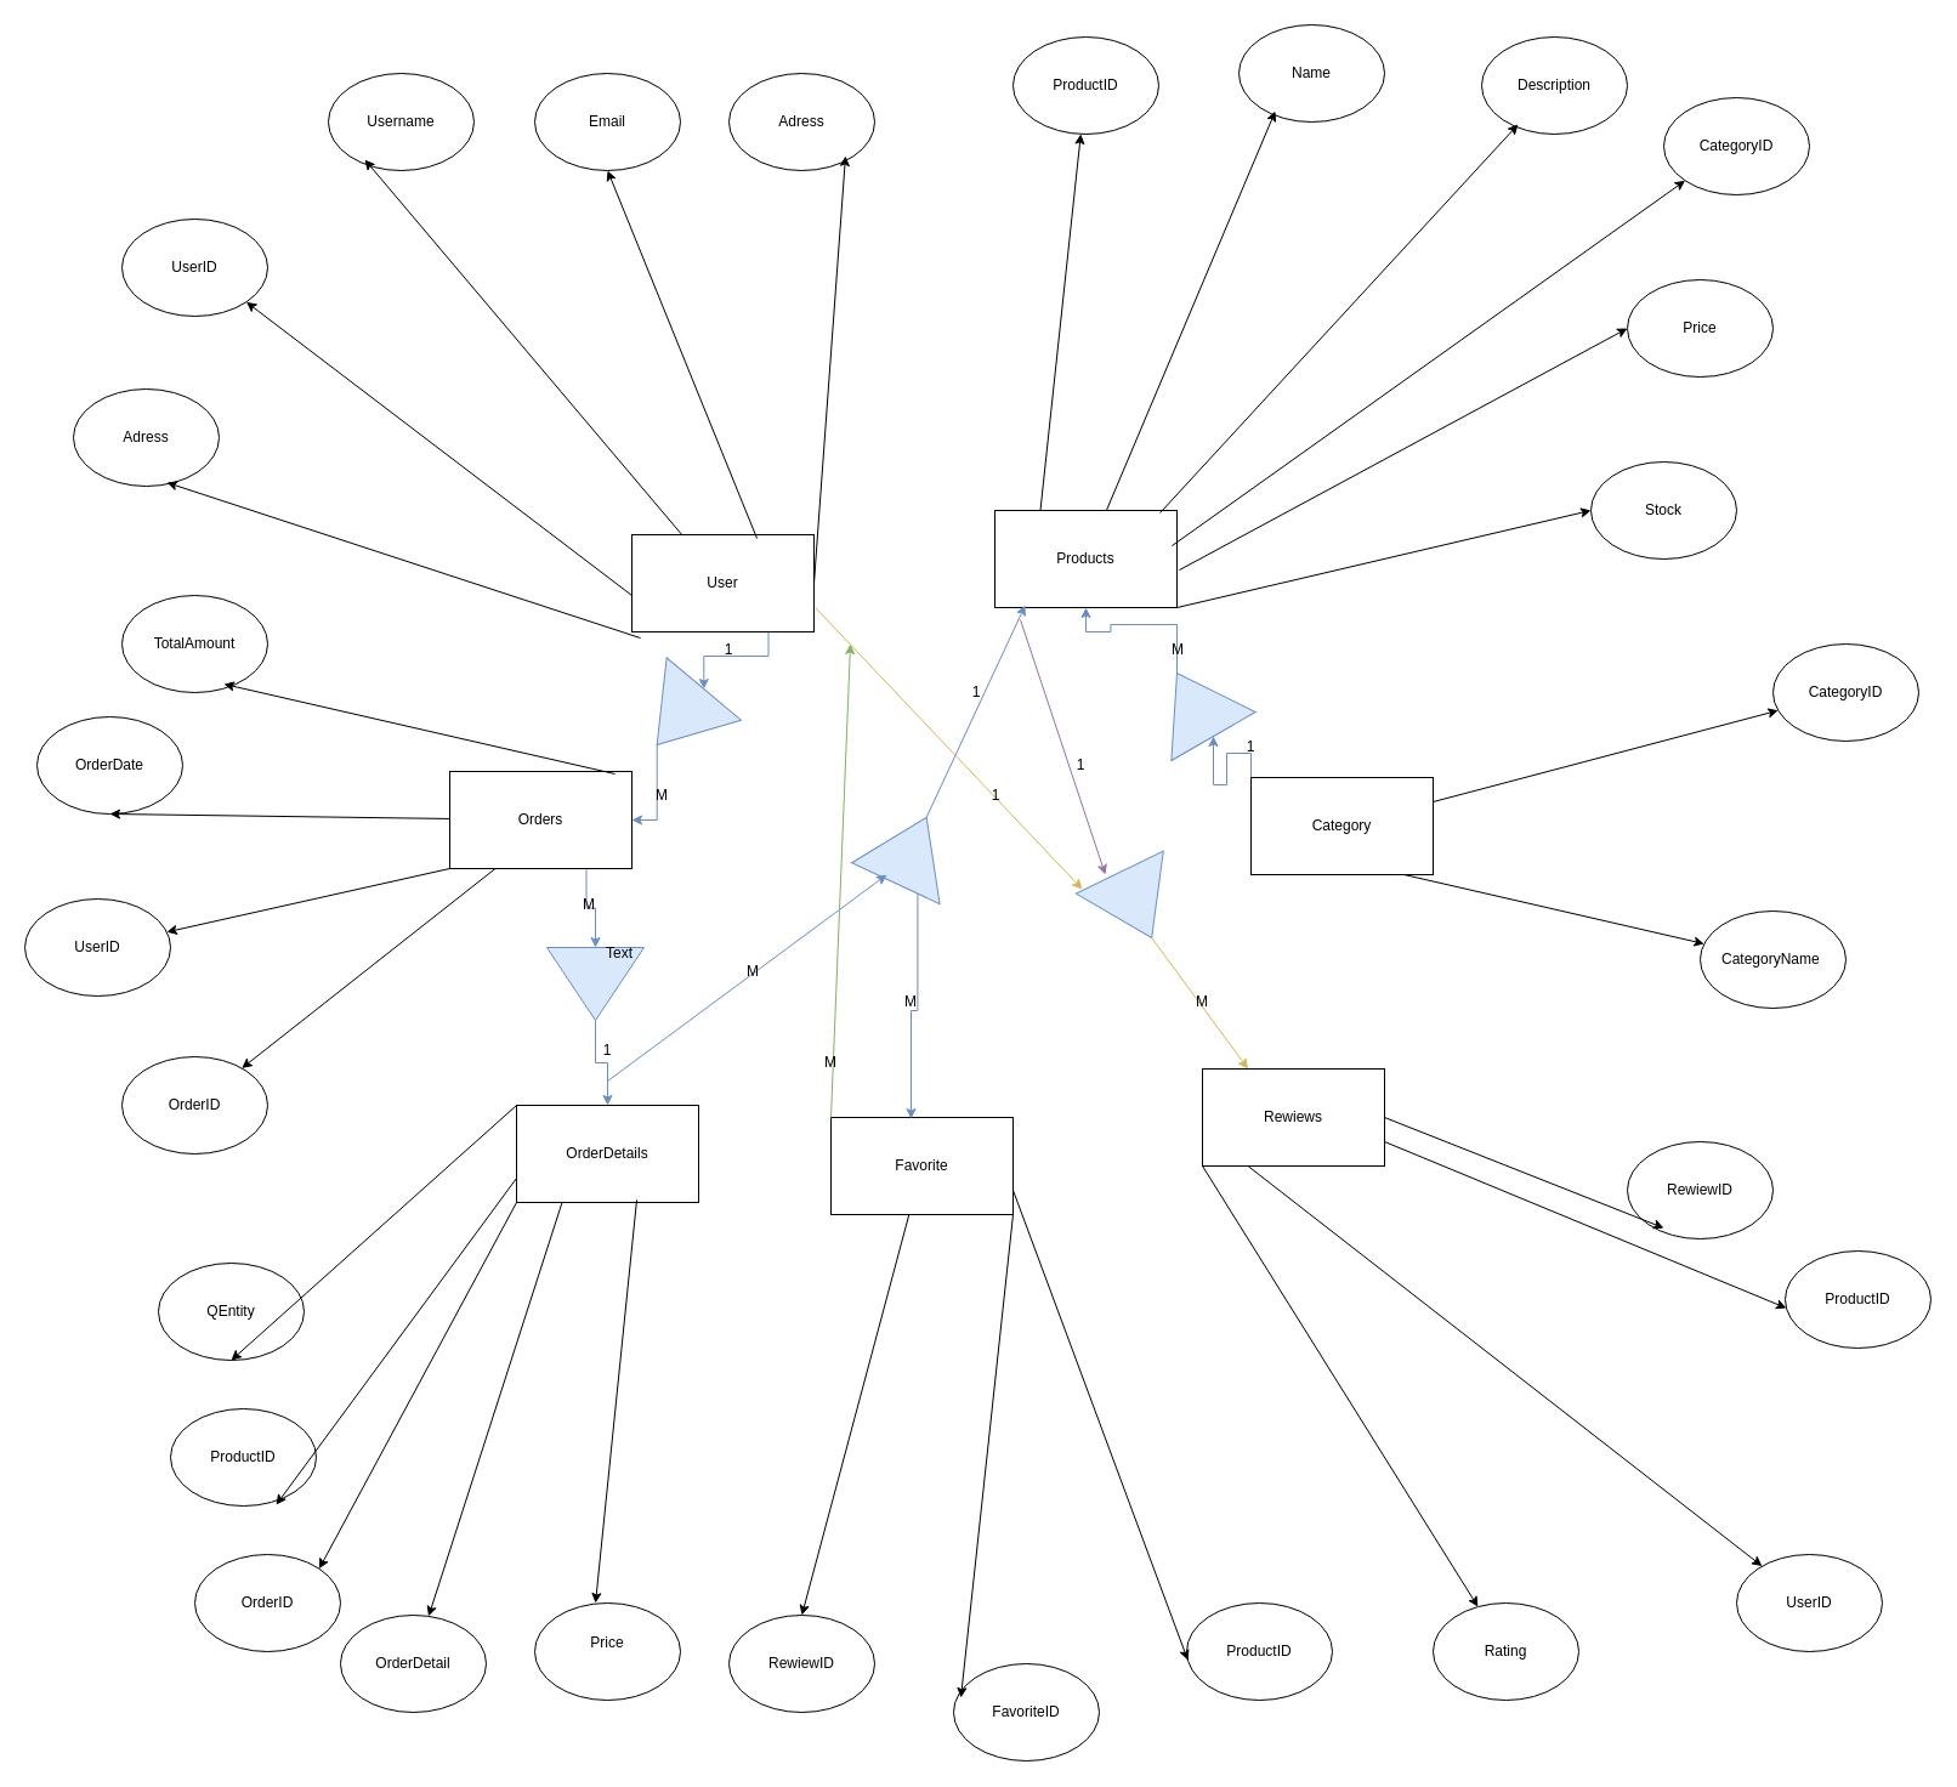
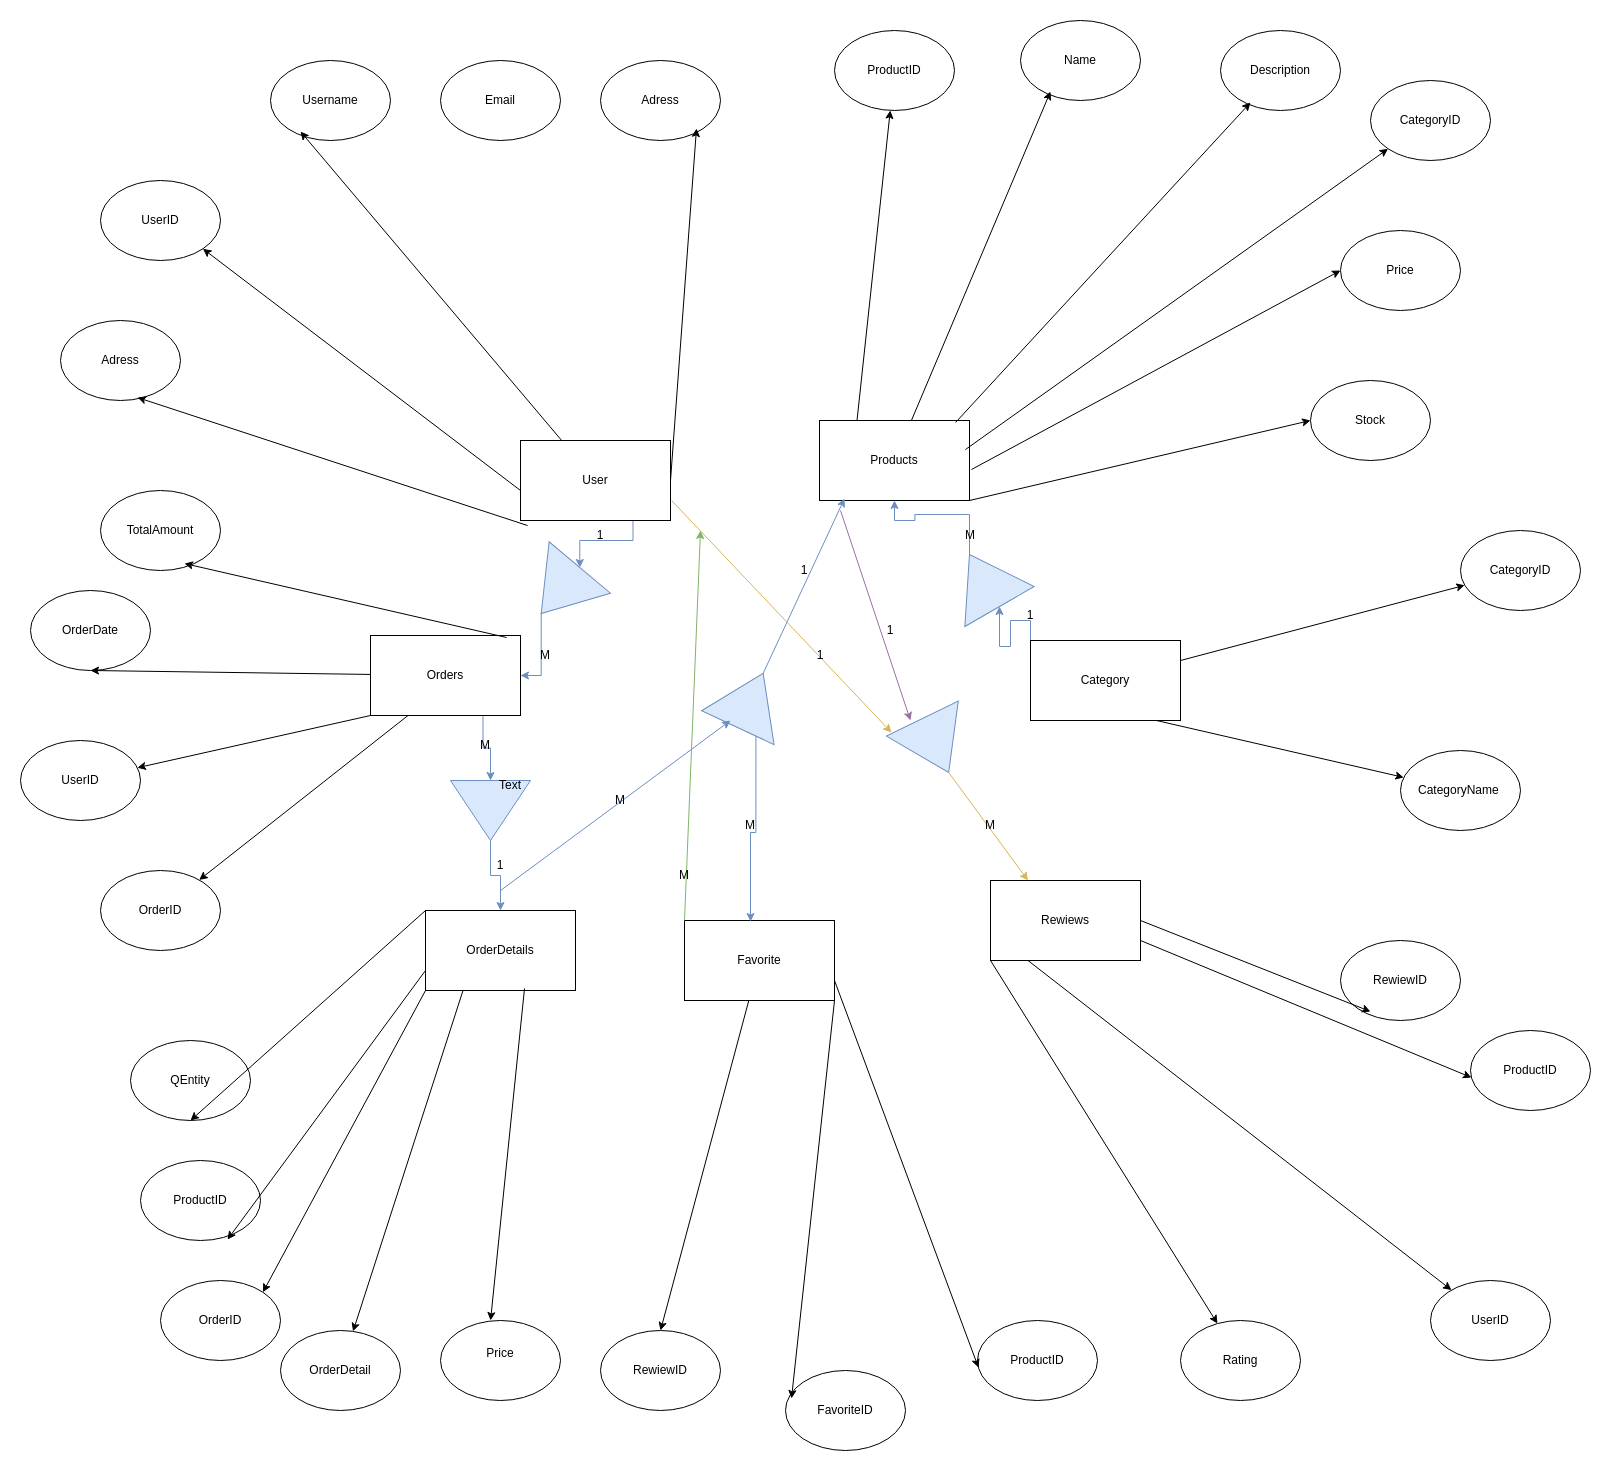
- <mxCell id="67" value="" style="endArrow=classic;html=1;rounded=0;entryX=0.5;entryY=1;entryDx=0;entryDy=0;exitX=0.687;exitY=0.038;exitDx=0;exitDy=0;exitPerimeter=0;" edge="1" parent="1" source="3" target="6"><mxGeometry width="50" height="50" relative="1" as="geometry"><mxPoint x="770" y="480" as="sourcePoint" /><mxPoint x="820" y="430" as="targetPoint" /></mxGeometry></mxCell>
